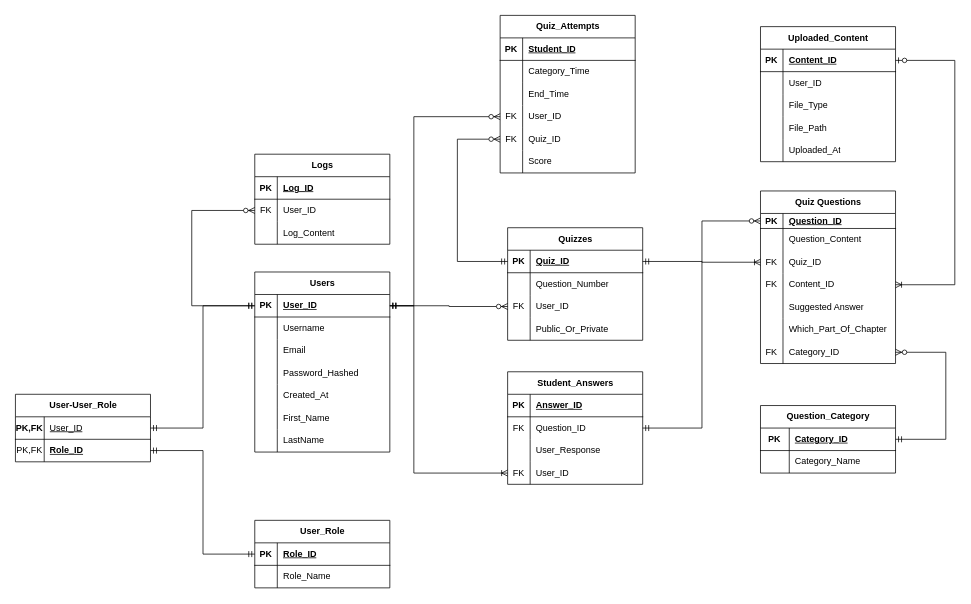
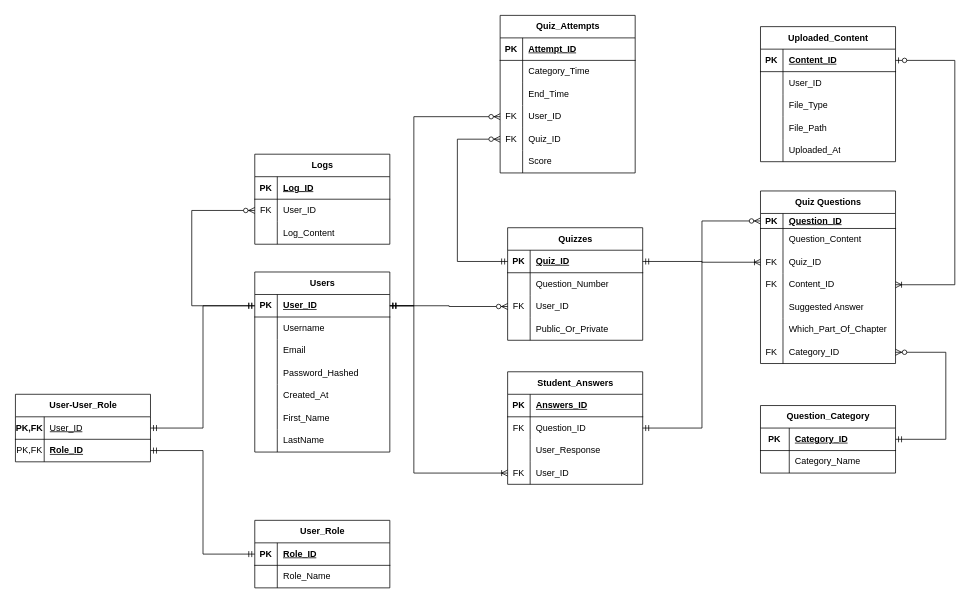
- <mxCell id="97" value="Student_ID" style="shape=partialRectangle;connectable=0;fillColor=none;top=0;left=0;bottom=0;right=0;align=left;spacingLeft=6;fontStyle=5;overflow=hidden;whiteSpace=wrap;html=1;" vertex="1" parent="95"><mxGeometry x="30" width="150" height="30" as="geometry"><mxRectangle width="150" height="30" as="alternateBounds" /></mxGeometry></mxCell>
+ <mxCell id="97" value="Attempt_ID" style="shape=partialRectangle;connectable=0;fillColor=none;top=0;left=0;bottom=0;right=0;align=left;spacingLeft=6;fontStyle=5;overflow=hidden;whiteSpace=wrap;html=1;" vertex="1" parent="95"><mxGeometry x="30" width="150" height="30" as="geometry"><mxRectangle width="150" height="30" as="alternateBounds" /></mxGeometry></mxCell>
- <mxCell id="84" value="Answer_ID" style="shape=partialRectangle;connectable=0;fillColor=none;top=0;left=0;bottom=0;right=0;align=left;spacingLeft=6;fontStyle=5;overflow=hidden;whiteSpace=wrap;html=1;" vertex="1" parent="82"><mxGeometry x="30" width="150" height="30" as="geometry"><mxRectangle width="150" height="30" as="alternateBounds" /></mxGeometry></mxCell>
+ <mxCell id="84" value="Answers_ID" style="shape=partialRectangle;connectable=0;fillColor=none;top=0;left=0;bottom=0;right=0;align=left;spacingLeft=6;fontStyle=5;overflow=hidden;whiteSpace=wrap;html=1;" vertex="1" parent="82"><mxGeometry x="30" width="150" height="30" as="geometry"><mxRectangle width="150" height="30" as="alternateBounds" /></mxGeometry></mxCell>
